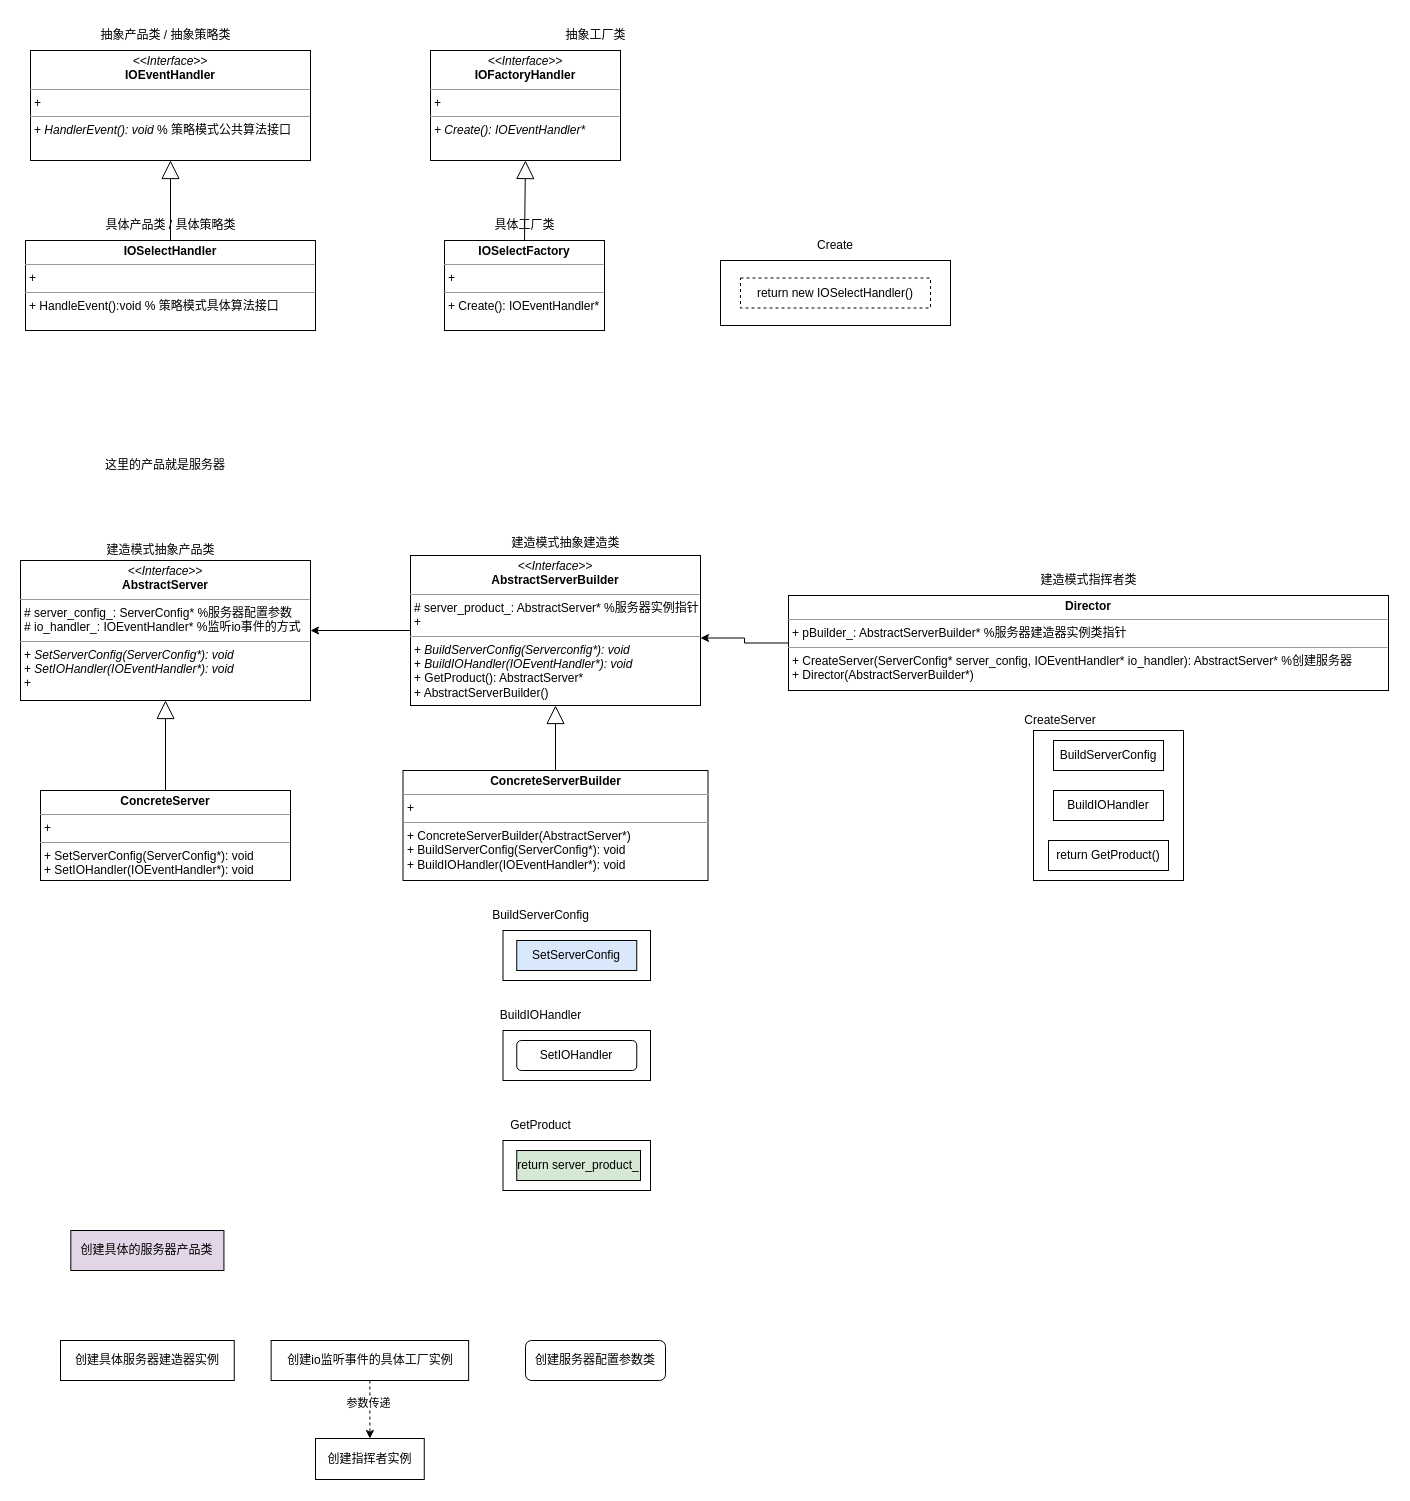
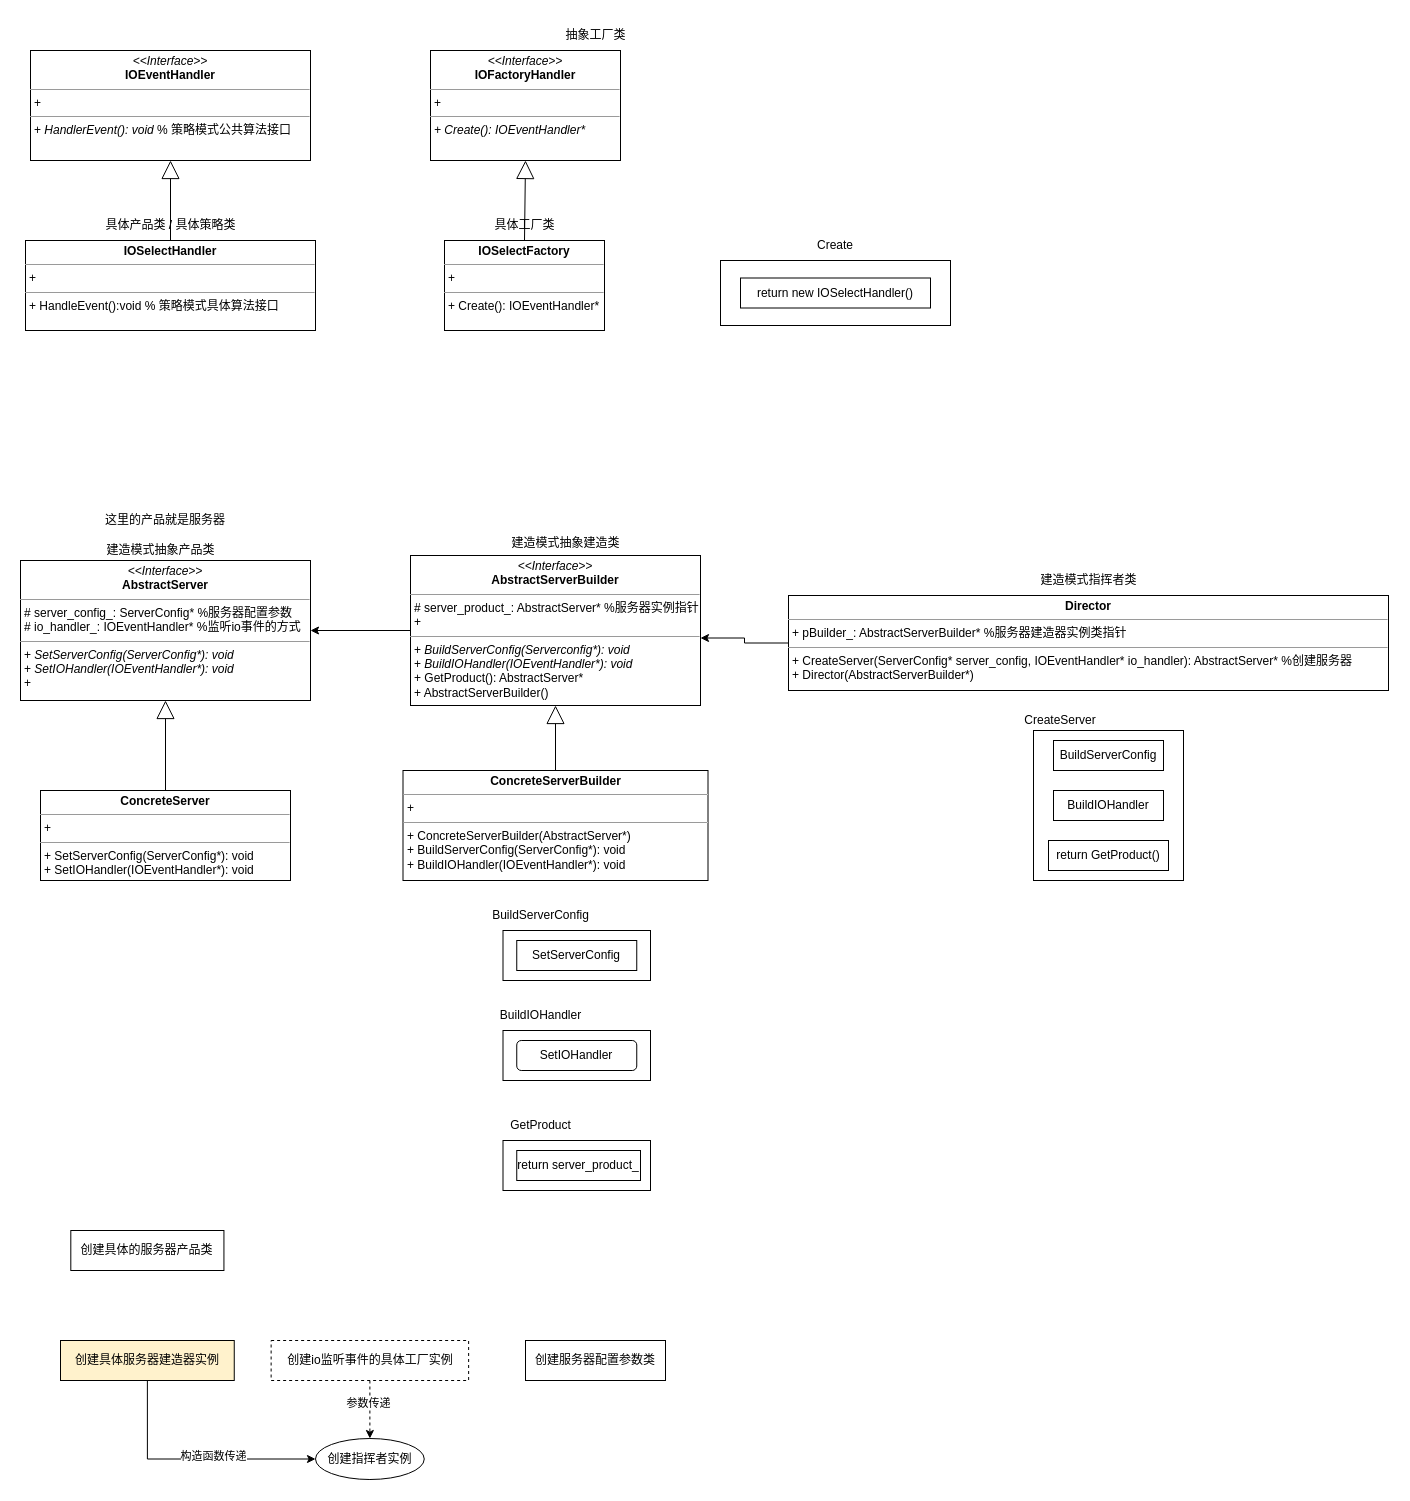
- <mxCell id="40" value="抽象产品类 / 抽象策略类" style="text;html=1;align=center;verticalAlign=middle;resizable=0;points=[];autosize=1;strokeColor=none;fillColor=none;" vertex="1" parent="38"><mxGeometry x="60" width="150" height="30" as="geometry" /></mxCell>
- <mxCell id="53" value="return new IOSelectHandler()" style="rounded=0;whiteSpace=wrap;html=1;dashed=1;" vertex="1" parent="52"><mxGeometry x="20" y="47.5" width="190" height="30" as="geometry" /></mxCell>
+ <mxCell id="53" value="return new IOSelectHandler()" style="rounded=0;whiteSpace=wrap;html=1;" vertex="1" parent="52"><mxGeometry x="20" y="47.5" width="190" height="30" as="geometry" /></mxCell>
- <mxCell id="64" value="这里的产品就是服务器" style="text;html=1;strokeColor=none;fillColor=none;align=center;verticalAlign=middle;whiteSpace=wrap;rounded=0;" vertex="1" parent="1"><mxGeometry x="100" y="450" width="130" height="30" as="geometry" /></mxCell>
+ <mxCell id="64" value="这里的产品就是服务器" style="text;html=1;strokeColor=none;fillColor=none;align=center;verticalAlign=middle;whiteSpace=wrap;rounded=0;" vertex="1" parent="1"><mxGeometry x="100" y="505" width="130" height="30" as="geometry" /></mxCell>
- <mxCell id="16" value="SetServerConfig" style="rounded=0;whiteSpace=wrap;html=1;fillColor=#dae8fc;" vertex="1" parent="15"><mxGeometry x="36.25" y="40" width="120" height="30" as="geometry" /></mxCell>
+ <mxCell id="16" value="SetServerConfig" style="rounded=0;whiteSpace=wrap;html=1;" vertex="1" parent="15"><mxGeometry x="36.25" y="40" width="120" height="30" as="geometry" /></mxCell>
- <mxCell id="26" value="return server_product_" style="rounded=0;whiteSpace=wrap;html=1;fillColor=#d5e8d4;" vertex="1" parent="25"><mxGeometry x="36.25" y="40" width="123.75" height="30" as="geometry" /></mxCell>
+ <mxCell id="26" value="return server_product_" style="rounded=0;whiteSpace=wrap;html=1;" vertex="1" parent="25"><mxGeometry x="36.25" y="40" width="123.75" height="30" as="geometry" /></mxCell>
- <mxCell id="65" value="创建具体的服务器产品类" style="rounded=0;whiteSpace=wrap;html=1;fillColor=#e1d5e7;" vertex="1" parent="1"><mxGeometry x="70.31" y="1230" width="153.12" height="40" as="geometry" /></mxCell>
+ <mxCell id="65" value="创建具体的服务器产品类" style="rounded=0;whiteSpace=wrap;html=1;" vertex="1" parent="1"><mxGeometry x="70.31" y="1230" width="153.12" height="40" as="geometry" /></mxCell>
- <mxCell id="61" value="创建具体服务器建造器实例" style="rounded=0;whiteSpace=wrap;html=1;" vertex="1" parent="1"><mxGeometry x="60" y="1340" width="173.75" height="40" as="geometry" /></mxCell>
+ <mxCell id="61" value="创建具体服务器建造器实例" style="rounded=0;whiteSpace=wrap;html=1;fillColor=#fff2cc;" vertex="1" parent="1"><mxGeometry x="60" y="1340" width="173.75" height="40" as="geometry" /></mxCell>
- <mxCell id="58" value="创建io监听事件的具体工厂实例" style="rounded=0;whiteSpace=wrap;html=1;" vertex="1" parent="1"><mxGeometry x="270.63" y="1340" width="197.5" height="40" as="geometry" /></mxCell>
+ <mxCell id="58" value="创建io监听事件的具体工厂实例" style="rounded=0;whiteSpace=wrap;html=1;dashed=1;" vertex="1" parent="1"><mxGeometry x="270.63" y="1340" width="197.5" height="40" as="geometry" /></mxCell>
- <mxCell id="63" value="创建服务器配置参数类" style="whiteSpace=wrap;html=1;rounded=1;" vertex="1" parent="1"><mxGeometry x="525" y="1340" width="140" height="40" as="geometry" /></mxCell>
+ <mxCell id="63" value="创建服务器配置参数类" style="rounded=0;whiteSpace=wrap;html=1;" vertex="1" parent="1"><mxGeometry x="525" y="1340" width="140" height="40" as="geometry" /></mxCell>
+ <mxCell id="59" style="edgeStyle=orthogonalEdgeStyle;rounded=0;orthogonalLoop=1;jettySize=auto;html=1;exitX=0.5;exitY=1;exitDx=0;exitDy=0;entryX=0;entryY=0.5;entryDx=0;entryDy=0;" edge="1" parent="1" source="61" target="62"><mxGeometry relative="1" as="geometry" /></mxCell>
+ <mxCell id="60" value="构造函数传递" style="edgeLabel;html=1;align=center;verticalAlign=middle;resizable=0;points=[];" vertex="1" connectable="0" parent="59"><mxGeometry x="0.169" y="4" relative="1" as="geometry"><mxPoint y="1" as="offset" /></mxGeometry></mxCell>
- <mxCell id="62" value="创建指挥者实例" style="rounded=0;whiteSpace=wrap;html=1;" vertex="1" parent="1"><mxGeometry x="315" y="1438" width="108.75" height="41" as="geometry" /></mxCell>
+ <mxCell id="62" value="创建指挥者实例" style="ellipse;whiteSpace=wrap;html=1;" vertex="1" parent="1"><mxGeometry x="315" y="1438" width="108.75" height="41" as="geometry" /></mxCell>
